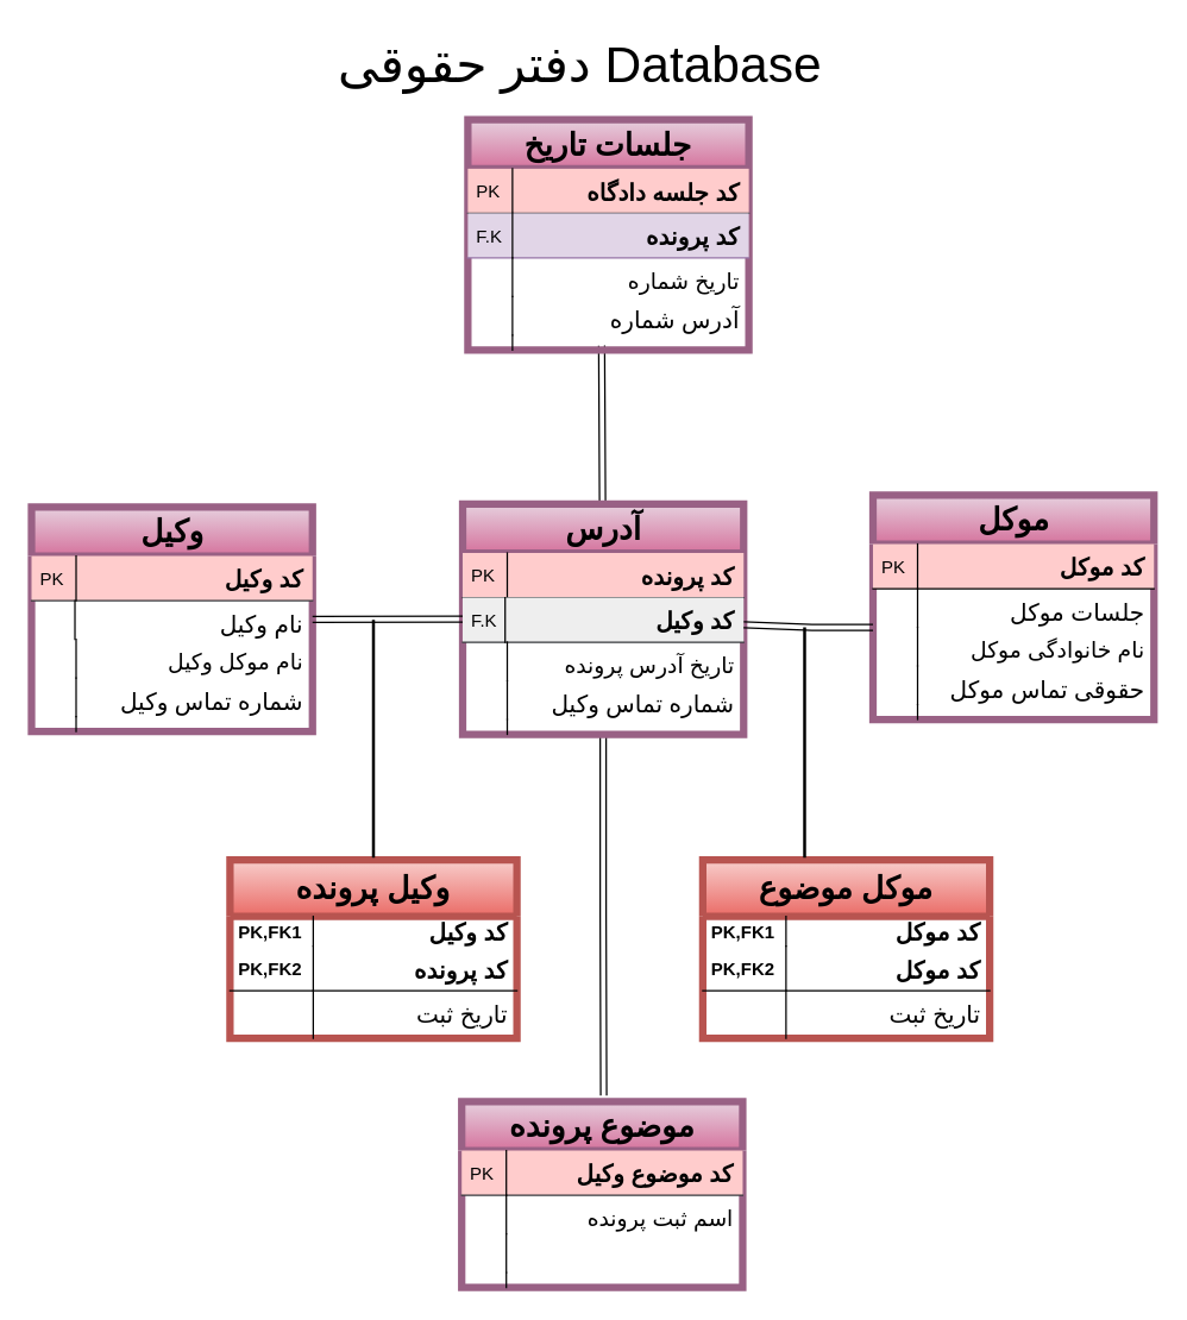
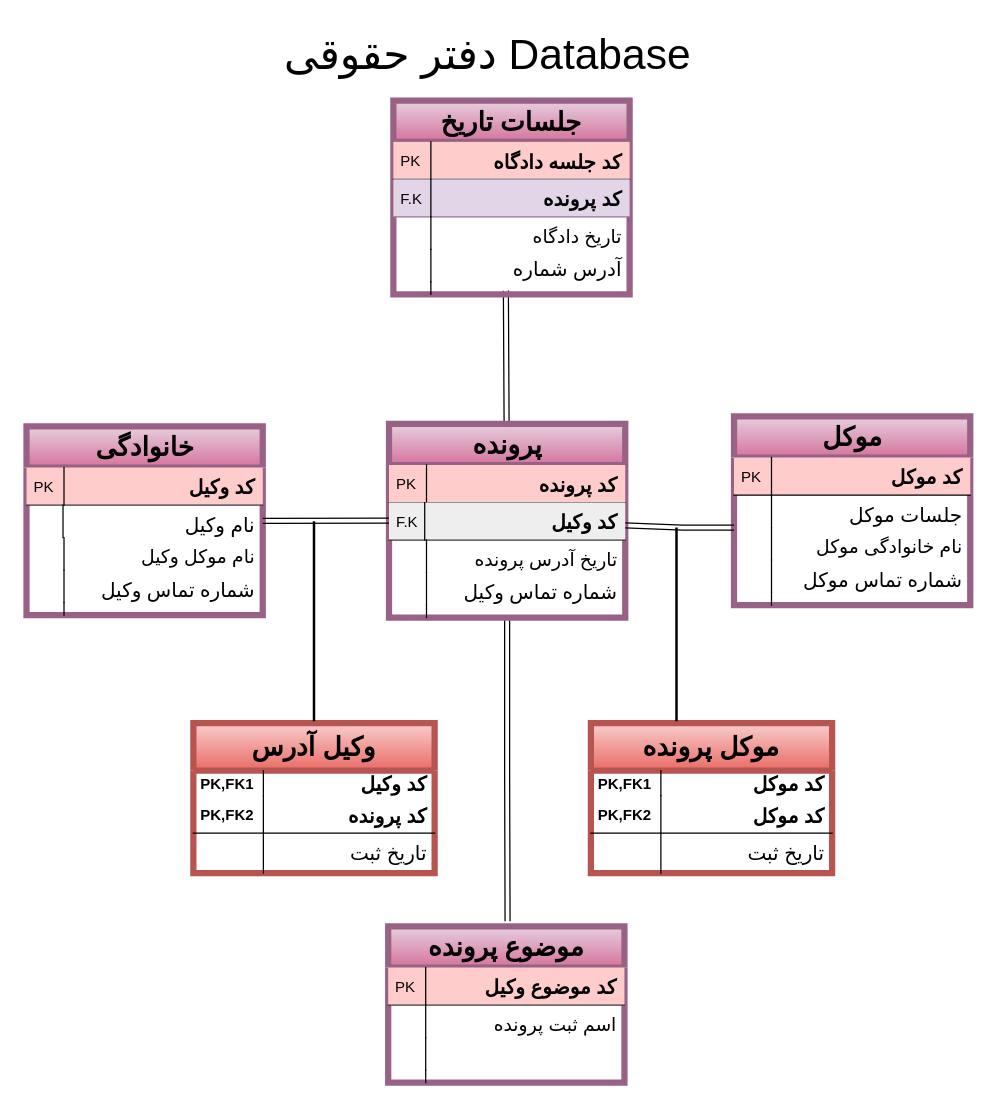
- <mxCell id="67" value="تاریخ شماره&#10;&#10;" style="shape=partialRectangle;top=0;left=0;right=0;bottom=0;align=right;verticalAlign=top;fillColor=none;spacingLeft=34;spacingRight=4;overflow=hidden;rotatable=0;points=[[0,0.5],[1,0.5]];portConstraint=eastwest;dropTarget=0;fontSize=15;strokeColor=#000000;" vertex="1" parent="62"><mxGeometry y="93" width="189" height="26" as="geometry" /></mxCell>
+ <mxCell id="67" value="تاریخ دادگاه&#10;&#10;" style="shape=partialRectangle;top=0;left=0;right=0;bottom=0;align=right;verticalAlign=top;fillColor=none;spacingLeft=34;spacingRight=4;overflow=hidden;rotatable=0;points=[[0,0.5],[1,0.5]];portConstraint=eastwest;dropTarget=0;fontSize=15;strokeColor=#000000;" vertex="1" parent="62"><mxGeometry y="93" width="189" height="26" as="geometry" /></mxCell>
- <mxCell id="23" value="آدرس" style="swimlane;fontStyle=1;childLayout=stackLayout;horizontal=1;startSize=33;fillColor=#e6d0de;horizontalStack=0;resizeParent=1;resizeParentMax=0;resizeLast=0;collapsible=1;marginBottom=0;swimlaneFillColor=none;align=center;fontSize=21;strokeColor=#996185;strokeWidth=5;gradientColor=#d5739d;verticalAlign=middle;labelBackgroundColor=none;labelBorderColor=none;whiteSpace=wrap;labelPosition=center;verticalLabelPosition=middle;textDirection=rtl;" vertex="1" parent="1"><mxGeometry x="310.5" y="338.5" width="189" height="155" as="geometry"><mxRectangle x="35" y="127" width="62" height="30" as="alternateBounds" /></mxGeometry></mxCell>
+ <mxCell id="23" value="پرونده" style="swimlane;fontStyle=1;childLayout=stackLayout;horizontal=1;startSize=33;fillColor=#e6d0de;horizontalStack=0;resizeParent=1;resizeParentMax=0;resizeLast=0;collapsible=1;marginBottom=0;swimlaneFillColor=none;align=center;fontSize=21;strokeColor=#996185;strokeWidth=5;gradientColor=#d5739d;verticalAlign=middle;labelBackgroundColor=none;labelBorderColor=none;whiteSpace=wrap;labelPosition=center;verticalLabelPosition=middle;textDirection=rtl;" vertex="1" parent="1"><mxGeometry x="310.5" y="338.5" width="189" height="155" as="geometry"><mxRectangle x="35" y="127" width="62" height="30" as="alternateBounds" /></mxGeometry></mxCell>
- <mxCell id="2" value="وکیل" style="swimlane;fontStyle=1;childLayout=stackLayout;horizontal=1;startSize=33;fillColor=#e6d0de;horizontalStack=0;resizeParent=1;resizeParentMax=0;resizeLast=0;collapsible=1;marginBottom=0;swimlaneFillColor=none;align=center;fontSize=21;strokeColor=#996185;strokeWidth=5;gradientColor=#d5739d;verticalAlign=middle;labelBackgroundColor=none;labelBorderColor=none;whiteSpace=wrap;labelPosition=center;verticalLabelPosition=middle;textDirection=rtl;" vertex="1" parent="1"><mxGeometry x="20.5" y="340.5" width="189" height="151" as="geometry"><mxRectangle x="35" y="127" width="62" height="30" as="alternateBounds" /></mxGeometry></mxCell>
+ <mxCell id="2" value="خانوادگی" style="swimlane;fontStyle=1;childLayout=stackLayout;horizontal=1;startSize=33;fillColor=#e6d0de;horizontalStack=0;resizeParent=1;resizeParentMax=0;resizeLast=0;collapsible=1;marginBottom=0;swimlaneFillColor=none;align=center;fontSize=21;strokeColor=#996185;strokeWidth=5;gradientColor=#d5739d;verticalAlign=middle;labelBackgroundColor=none;labelBorderColor=none;whiteSpace=wrap;labelPosition=center;verticalLabelPosition=middle;textDirection=rtl;" vertex="1" parent="1"><mxGeometry x="20.5" y="340.5" width="189" height="151" as="geometry"><mxRectangle x="35" y="127" width="62" height="30" as="alternateBounds" /></mxGeometry></mxCell>
- <mxCell id="42" value="حقوقی تماس موکل" style="shape=partialRectangle;top=0;left=0;right=0;bottom=0;align=right;verticalAlign=top;fillColor=none;spacingLeft=34;spacingRight=4;overflow=hidden;rotatable=0;points=[[0,0.5],[1,0.5]];portConstraint=eastwest;dropTarget=0;fontSize=16;fontColor=#000000;" vertex="1" parent="35"><mxGeometry y="115" width="189" height="26" as="geometry" /></mxCell>
+ <mxCell id="42" value="شماره تماس موکل" style="shape=partialRectangle;top=0;left=0;right=0;bottom=0;align=right;verticalAlign=top;fillColor=none;spacingLeft=34;spacingRight=4;overflow=hidden;rotatable=0;points=[[0,0.5],[1,0.5]];portConstraint=eastwest;dropTarget=0;fontSize=16;fontColor=#000000;" vertex="1" parent="35"><mxGeometry y="115" width="189" height="26" as="geometry" /></mxCell>
- <mxCell id="13" value="وکیل پرونده" style="swimlane;fontStyle=1;childLayout=stackLayout;horizontal=1;startSize=38;fillColor=#f8cecc;horizontalStack=0;resizeParent=1;resizeParentMax=0;resizeLast=0;collapsible=1;marginBottom=0;swimlaneFillColor=#ffffff;align=center;fontSize=21;strokeColor=#b85450;gradientColor=#ea6b66;strokeWidth=5;labelPosition=center;verticalLabelPosition=middle;verticalAlign=middle;whiteSpace=wrap;" vertex="1" parent="1"><mxGeometry x="154" y="578" width="193" height="120" as="geometry" /></mxCell>
+ <mxCell id="13" value="وکیل آدرس" style="swimlane;fontStyle=1;childLayout=stackLayout;horizontal=1;startSize=38;fillColor=#f8cecc;horizontalStack=0;resizeParent=1;resizeParentMax=0;resizeLast=0;collapsible=1;marginBottom=0;swimlaneFillColor=#ffffff;align=center;fontSize=21;strokeColor=#b85450;gradientColor=#ea6b66;strokeWidth=5;labelPosition=center;verticalLabelPosition=middle;verticalAlign=middle;whiteSpace=wrap;" vertex="1" parent="1"><mxGeometry x="154" y="578" width="193" height="120" as="geometry" /></mxCell>
- <mxCell id="46" value="موکل موضوع" style="swimlane;fontStyle=1;childLayout=stackLayout;horizontal=1;startSize=38;fillColor=#f8cecc;horizontalStack=0;resizeParent=1;resizeParentMax=0;resizeLast=0;collapsible=1;marginBottom=0;swimlaneFillColor=#ffffff;align=center;fontSize=21;strokeColor=#b85450;gradientColor=#ea6b66;strokeWidth=5;labelPosition=center;verticalLabelPosition=middle;verticalAlign=middle;whiteSpace=wrap;" vertex="1" parent="1"><mxGeometry x="472" y="578" width="193" height="120" as="geometry" /></mxCell>
+ <mxCell id="46" value="موکل پرونده" style="swimlane;fontStyle=1;childLayout=stackLayout;horizontal=1;startSize=38;fillColor=#f8cecc;horizontalStack=0;resizeParent=1;resizeParentMax=0;resizeLast=0;collapsible=1;marginBottom=0;swimlaneFillColor=#ffffff;align=center;fontSize=21;strokeColor=#b85450;gradientColor=#ea6b66;strokeWidth=5;labelPosition=center;verticalLabelPosition=middle;verticalAlign=middle;whiteSpace=wrap;" vertex="1" parent="1"><mxGeometry x="472" y="578" width="193" height="120" as="geometry" /></mxCell>
